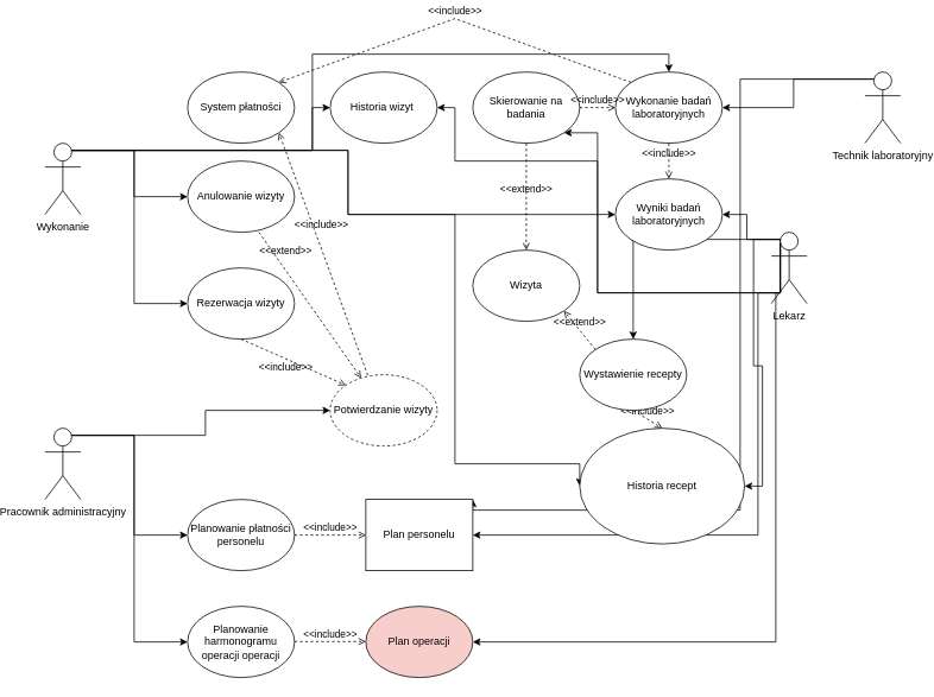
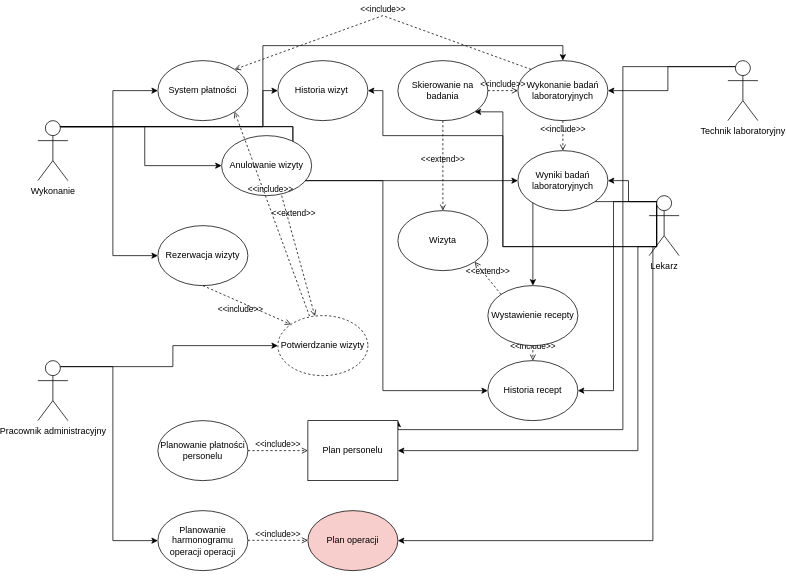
+ <mxCell id="3" style="edgeStyle=orthogonalEdgeStyle;rounded=0;orthogonalLoop=1;jettySize=auto;html=1;exitX=0.75;exitY=0.1;exitDx=0;exitDy=0;exitPerimeter=0;entryX=0;entryY=0.5;entryDx=0;entryDy=0;" edge="1" parent="1" source="9" target="24"><mxGeometry relative="1" as="geometry" /></mxCell>
- <mxCell id="25" value="Anulowanie wizyty" style="ellipse;whiteSpace=wrap;html=1;" vertex="1" parent="1"><mxGeometry x="180" y="180" width="120" height="80" as="geometry" /></mxCell>
+ <mxCell id="25" value="Anulowanie wizyty" style="ellipse;whiteSpace=wrap;html=1;" vertex="1" parent="1"><mxGeometry x="265" y="180" width="120" height="80" as="geometry" /></mxCell>
- <mxCell id="50" value="Historia recept" style="ellipse;whiteSpace=wrap;html=1;" vertex="1" parent="1"><mxGeometry x="620" y="480" width="185" height="130" as="geometry" /></mxCell>
+ <mxCell id="50" value="Historia recept" style="ellipse;whiteSpace=wrap;html=1;" vertex="1" parent="1"><mxGeometry x="620" y="480" width="120" height="80" as="geometry" /></mxCell>
- <mxCell id="19" style="edgeStyle=orthogonalEdgeStyle;rounded=0;orthogonalLoop=1;jettySize=auto;html=1;exitX=0.75;exitY=0.1;exitDx=0;exitDy=0;exitPerimeter=0;entryX=0;entryY=0.5;entryDx=0;entryDy=0;" edge="1" parent="1" source="21" target="31"><mxGeometry relative="1" as="geometry" /></mxCell>
